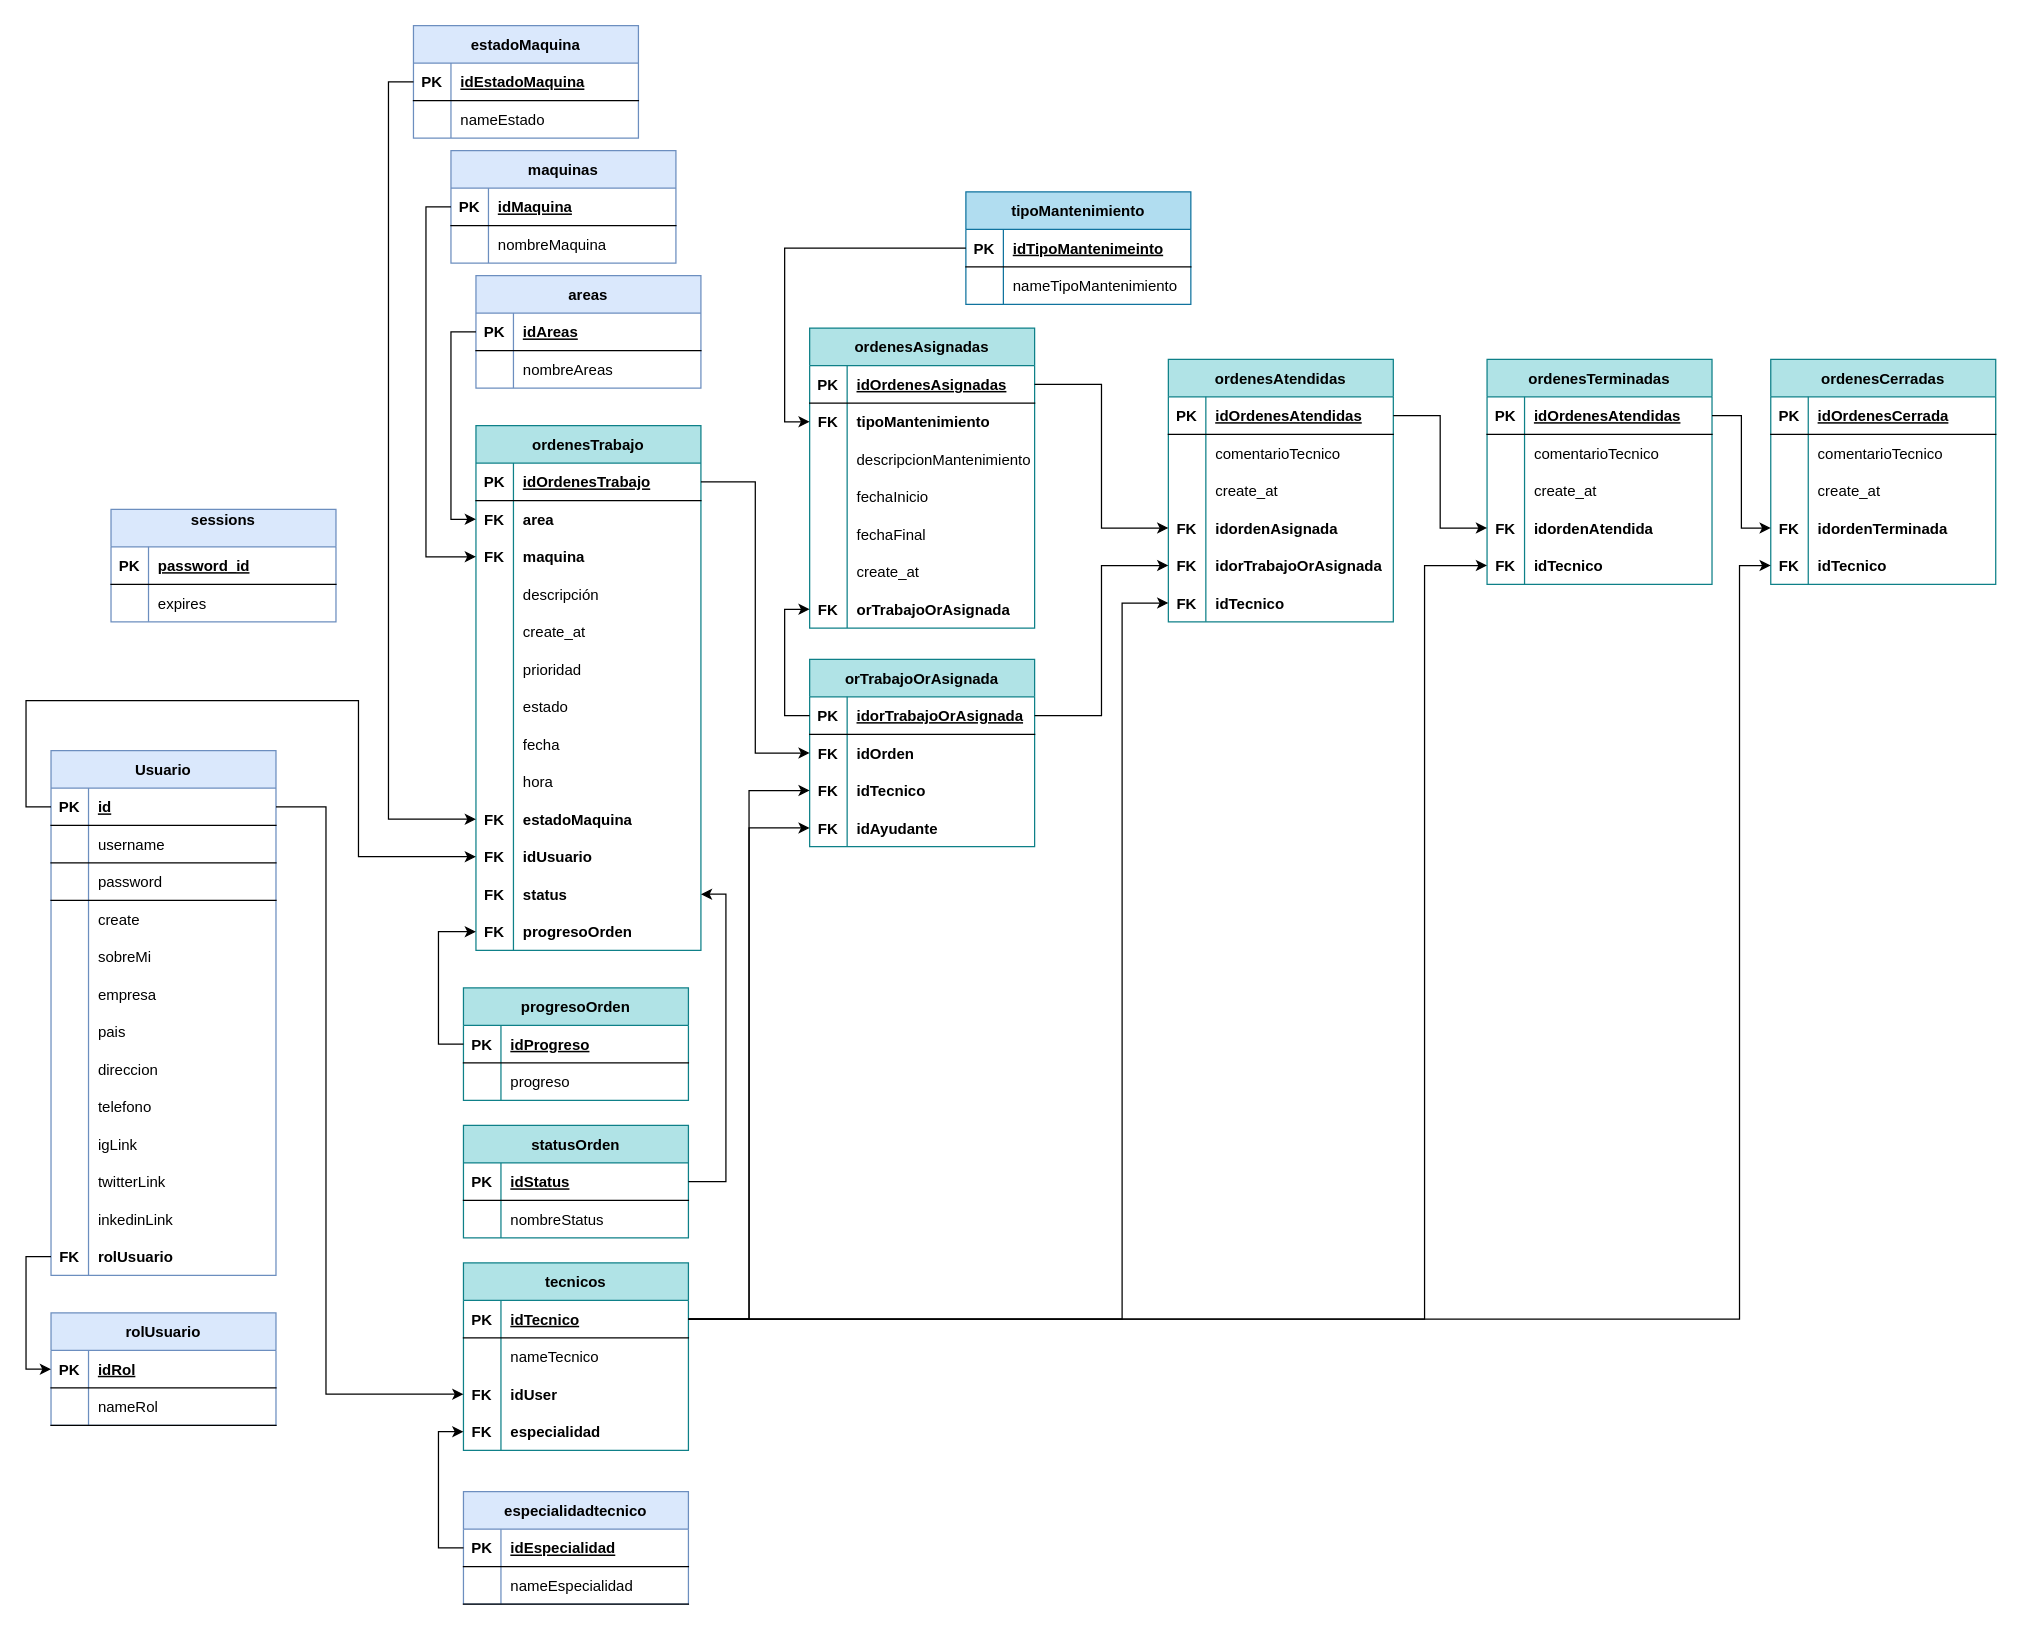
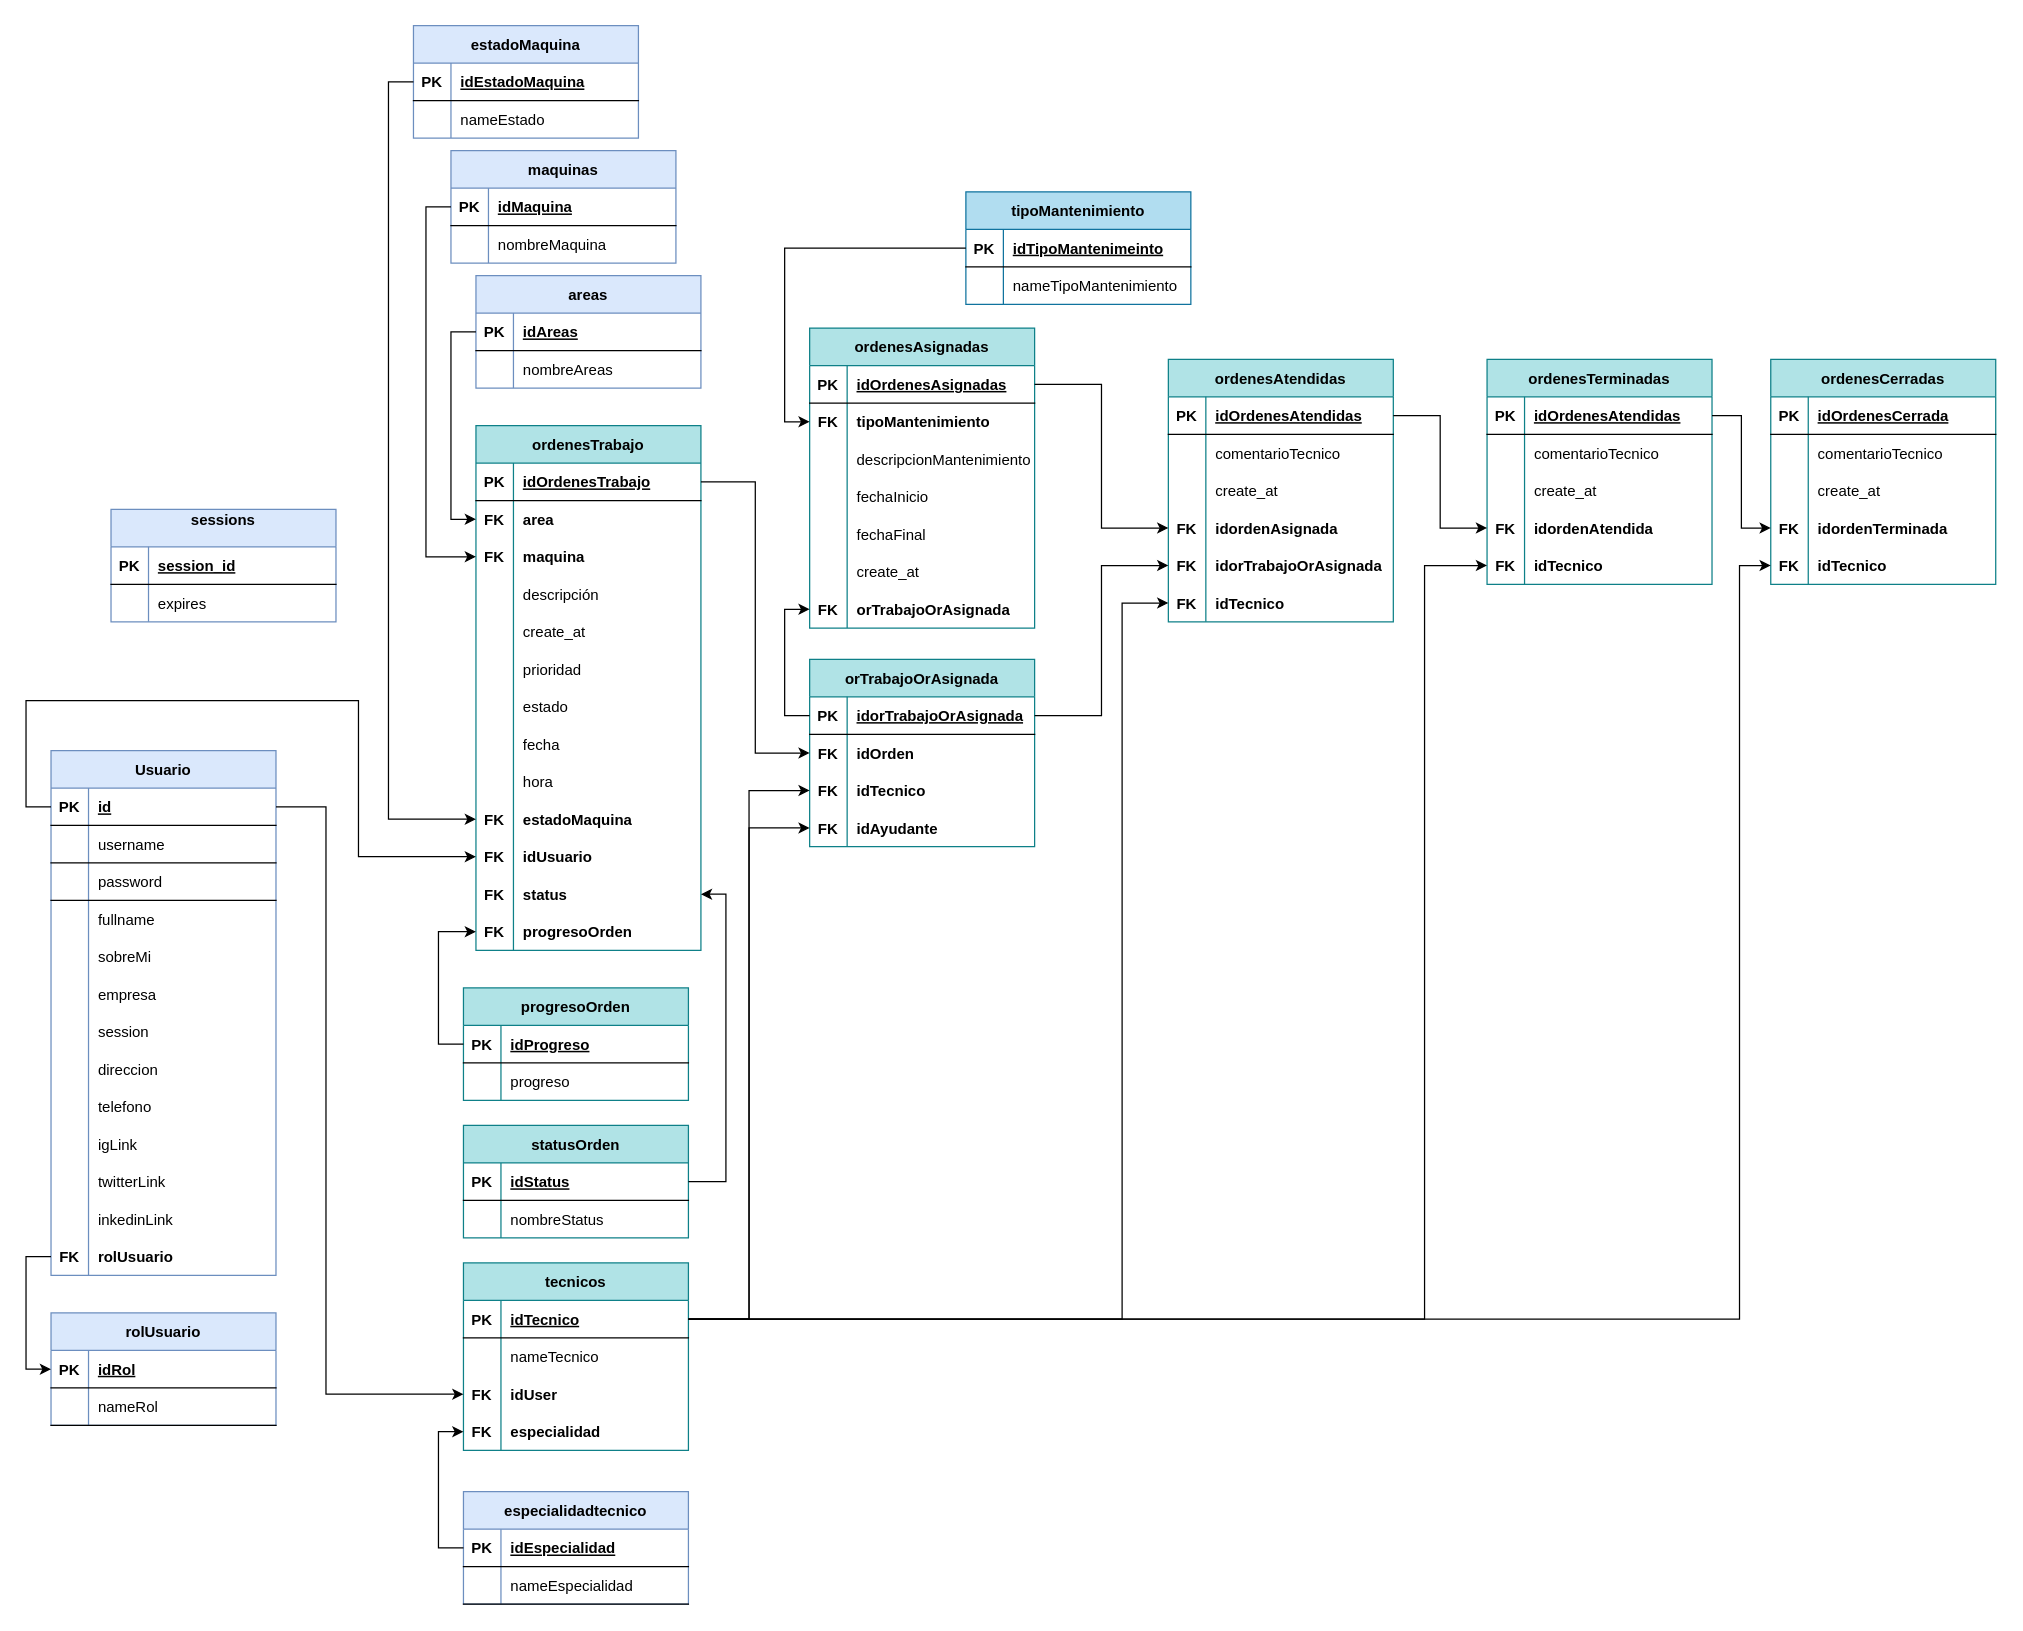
- <mxCell id="109" value="password_id" style="shape=partialRectangle;connectable=0;fillColor=none;top=0;left=0;bottom=0;right=0;align=left;spacingLeft=6;fontStyle=5;overflow=hidden;" parent="107" vertex="1"><mxGeometry x="30" width="150" height="30" as="geometry"><mxRectangle width="150" height="30" as="alternateBounds" /></mxGeometry></mxCell>
+ <mxCell id="109" value="session_id" style="shape=partialRectangle;connectable=0;fillColor=none;top=0;left=0;bottom=0;right=0;align=left;spacingLeft=6;fontStyle=5;overflow=hidden;" parent="107" vertex="1"><mxGeometry x="30" width="150" height="30" as="geometry"><mxRectangle width="150" height="30" as="alternateBounds" /></mxGeometry></mxCell>
- <mxCell id="14" value="create" style="shape=partialRectangle;connectable=0;fillColor=none;top=0;left=0;bottom=0;right=0;align=left;spacingLeft=6;fontStyle=0;overflow=hidden;" parent="12" vertex="1"><mxGeometry x="30" width="150" height="30" as="geometry"><mxRectangle width="150" height="30" as="alternateBounds" /></mxGeometry></mxCell>
+ <mxCell id="14" value="fullname" style="shape=partialRectangle;connectable=0;fillColor=none;top=0;left=0;bottom=0;right=0;align=left;spacingLeft=6;fontStyle=0;overflow=hidden;" parent="12" vertex="1"><mxGeometry x="30" width="150" height="30" as="geometry"><mxRectangle width="150" height="30" as="alternateBounds" /></mxGeometry></mxCell>
- <mxCell id="23" value="pais" style="shape=partialRectangle;connectable=0;fillColor=none;top=0;left=0;bottom=0;right=0;align=left;spacingLeft=6;overflow=hidden;" parent="21" vertex="1"><mxGeometry x="30" width="150" height="30" as="geometry"><mxRectangle width="150" height="30" as="alternateBounds" /></mxGeometry></mxCell>
+ <mxCell id="23" value="session" style="shape=partialRectangle;connectable=0;fillColor=none;top=0;left=0;bottom=0;right=0;align=left;spacingLeft=6;overflow=hidden;" parent="21" vertex="1"><mxGeometry x="30" width="150" height="30" as="geometry"><mxRectangle width="150" height="30" as="alternateBounds" /></mxGeometry></mxCell>
